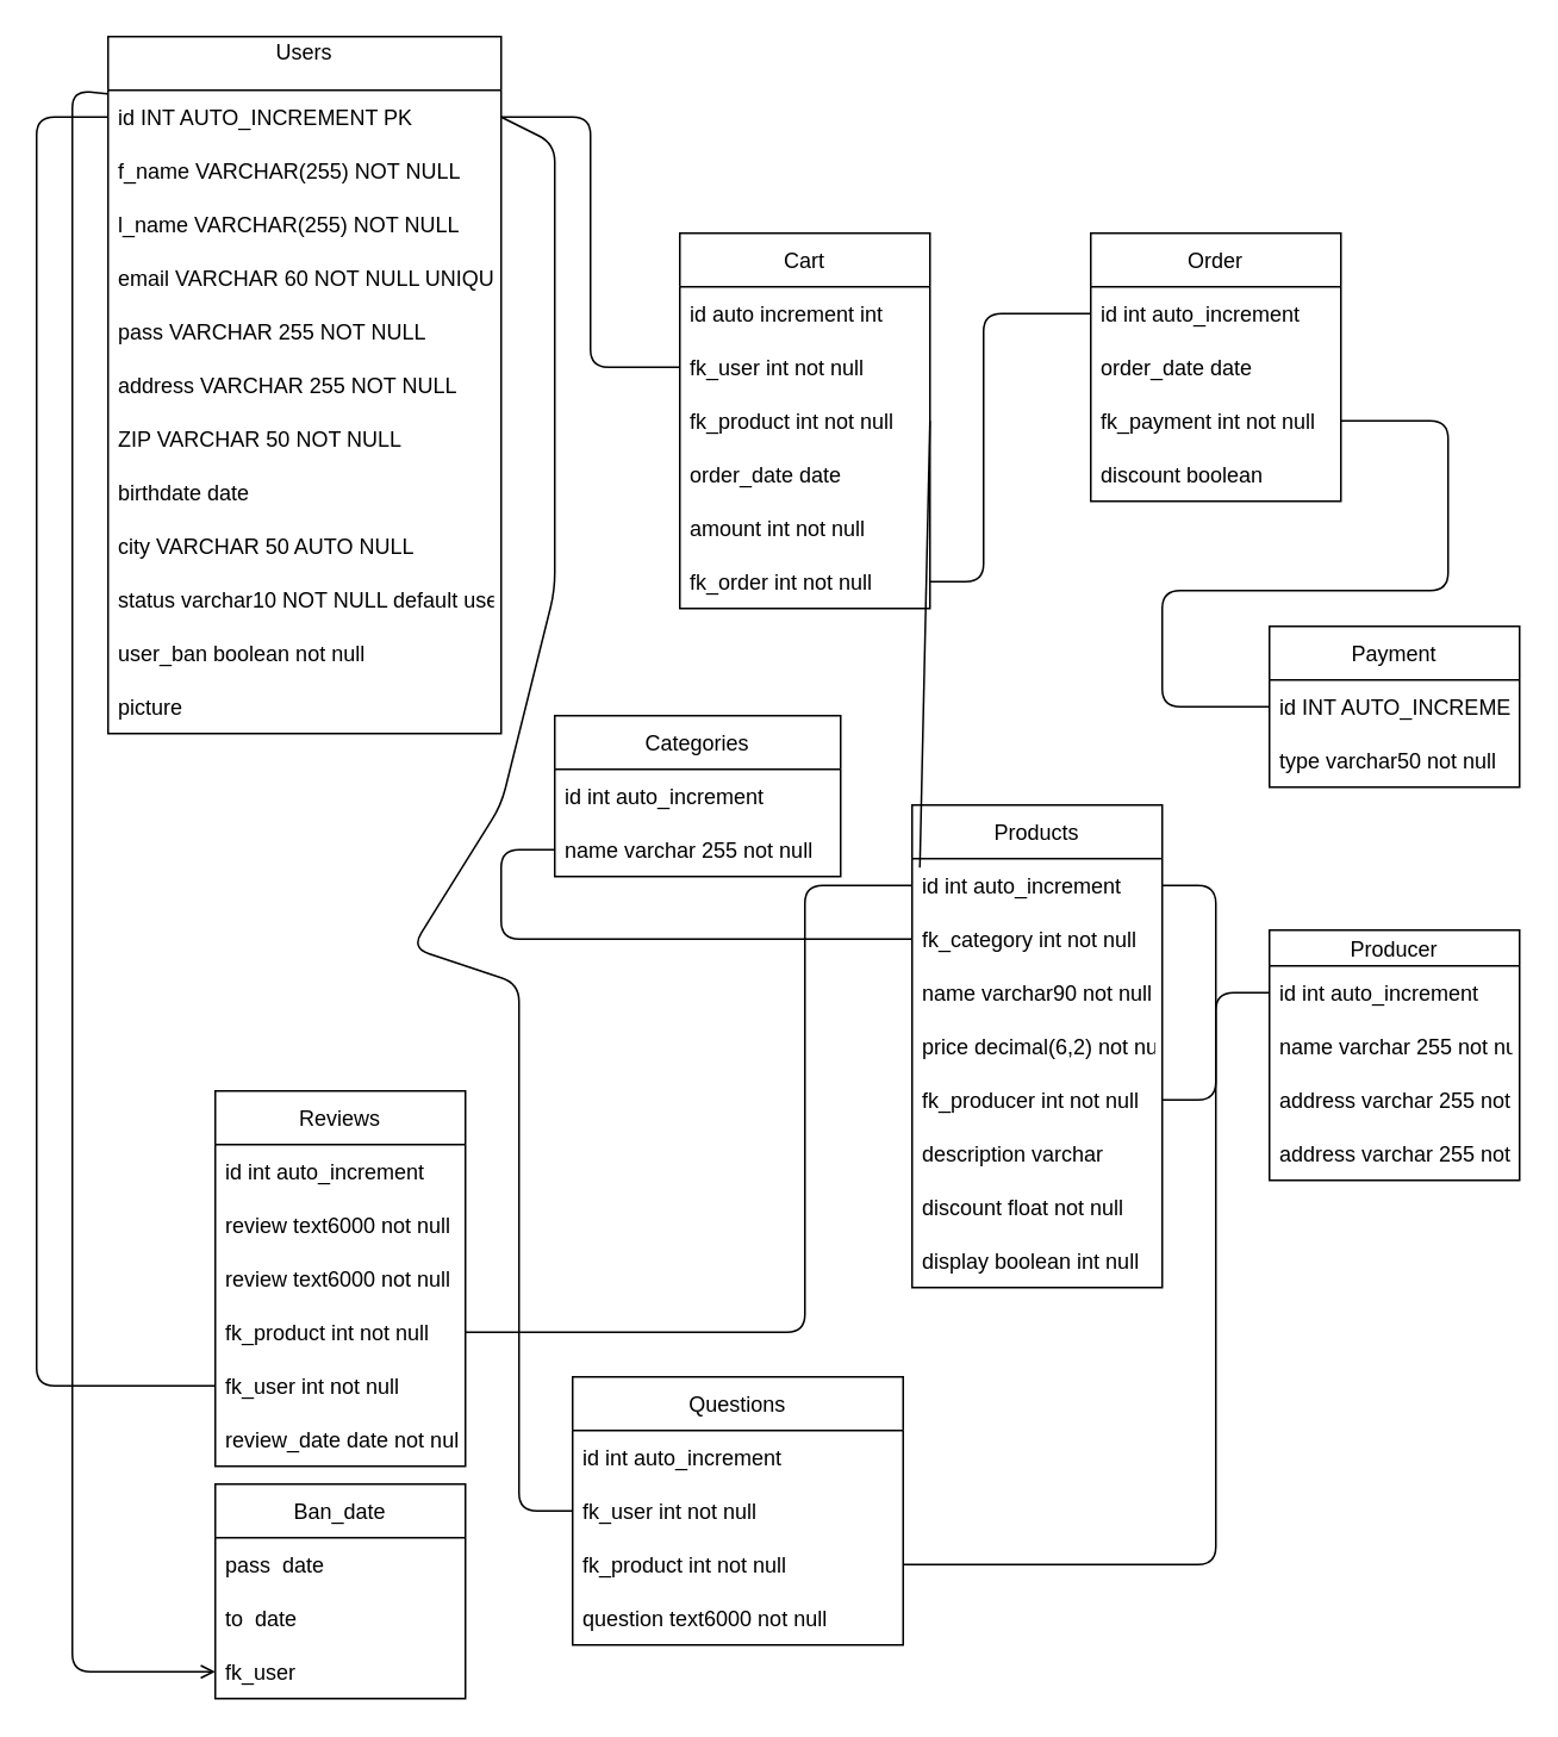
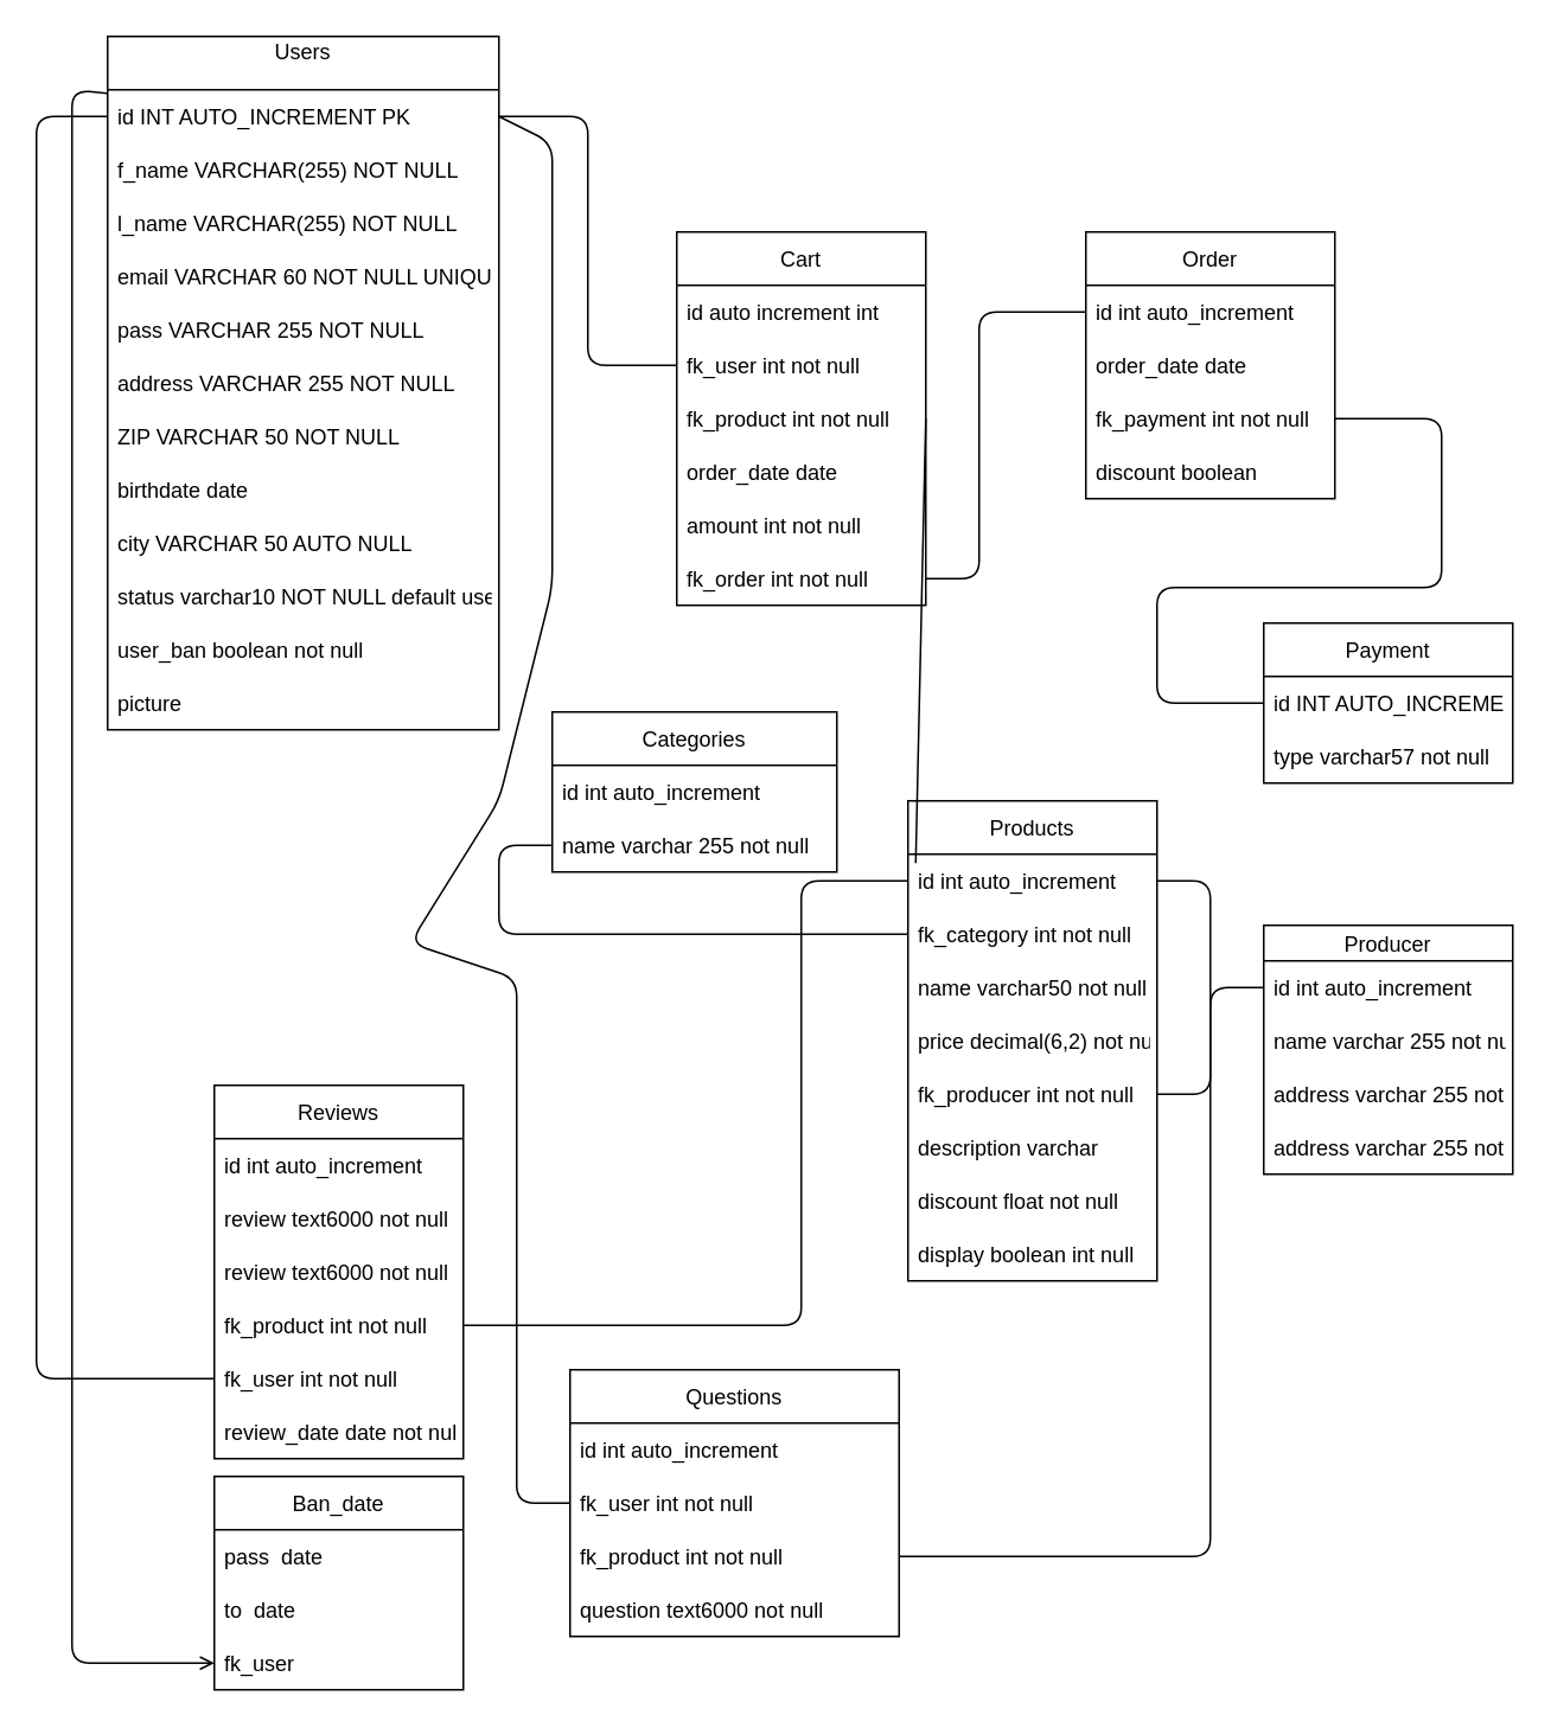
- <mxCell id="26" value="type varchar50 not null" style="text;strokeColor=none;fillColor=none;align=left;verticalAlign=middle;spacingLeft=4;spacingRight=4;overflow=hidden;points=[[0,0.5],[1,0.5]];portConstraint=eastwest;rotatable=0;" parent="24" vertex="1"><mxGeometry y="60" width="140" height="30" as="geometry" /></mxCell>
+ <mxCell id="26" value="type varchar57 not null" style="text;strokeColor=none;fillColor=none;align=left;verticalAlign=middle;spacingLeft=4;spacingRight=4;overflow=hidden;points=[[0,0.5],[1,0.5]];portConstraint=eastwest;rotatable=0;" parent="24" vertex="1"><mxGeometry y="60" width="140" height="30" as="geometry" /></mxCell>
- <mxCell id="18" value="name varchar90 not null" style="text;strokeColor=none;fillColor=none;align=left;verticalAlign=middle;spacingLeft=4;spacingRight=4;overflow=hidden;points=[[0,0.5],[1,0.5]];portConstraint=eastwest;rotatable=0;" parent="15" vertex="1"><mxGeometry y="90" width="140" height="30" as="geometry" /></mxCell>
+ <mxCell id="18" value="name varchar50 not null" style="text;strokeColor=none;fillColor=none;align=left;verticalAlign=middle;spacingLeft=4;spacingRight=4;overflow=hidden;points=[[0,0.5],[1,0.5]];portConstraint=eastwest;rotatable=0;" parent="15" vertex="1"><mxGeometry y="90" width="140" height="30" as="geometry" /></mxCell>
